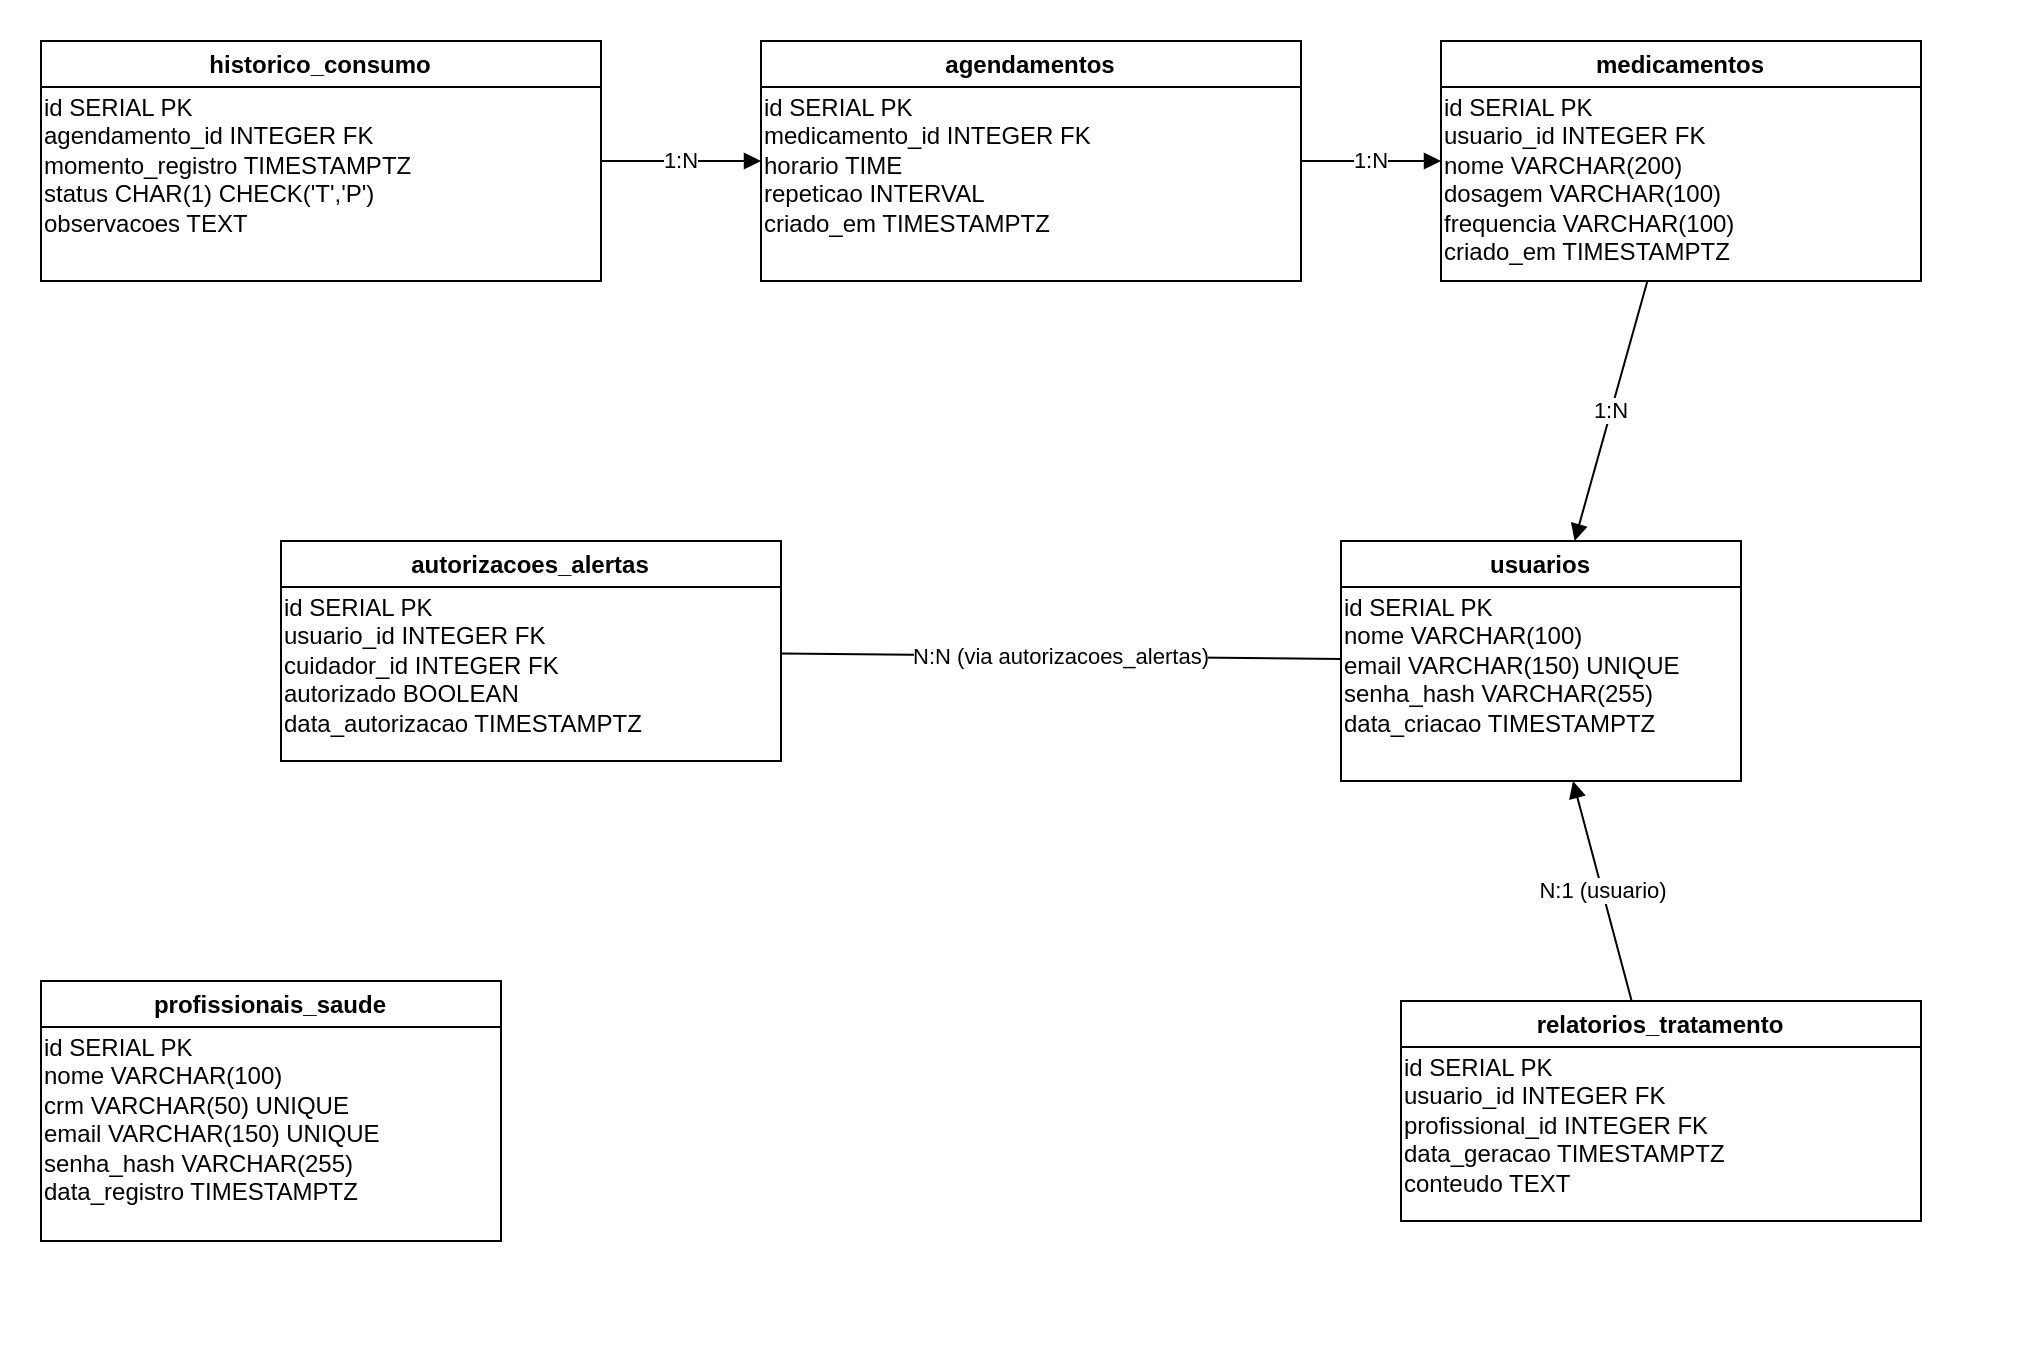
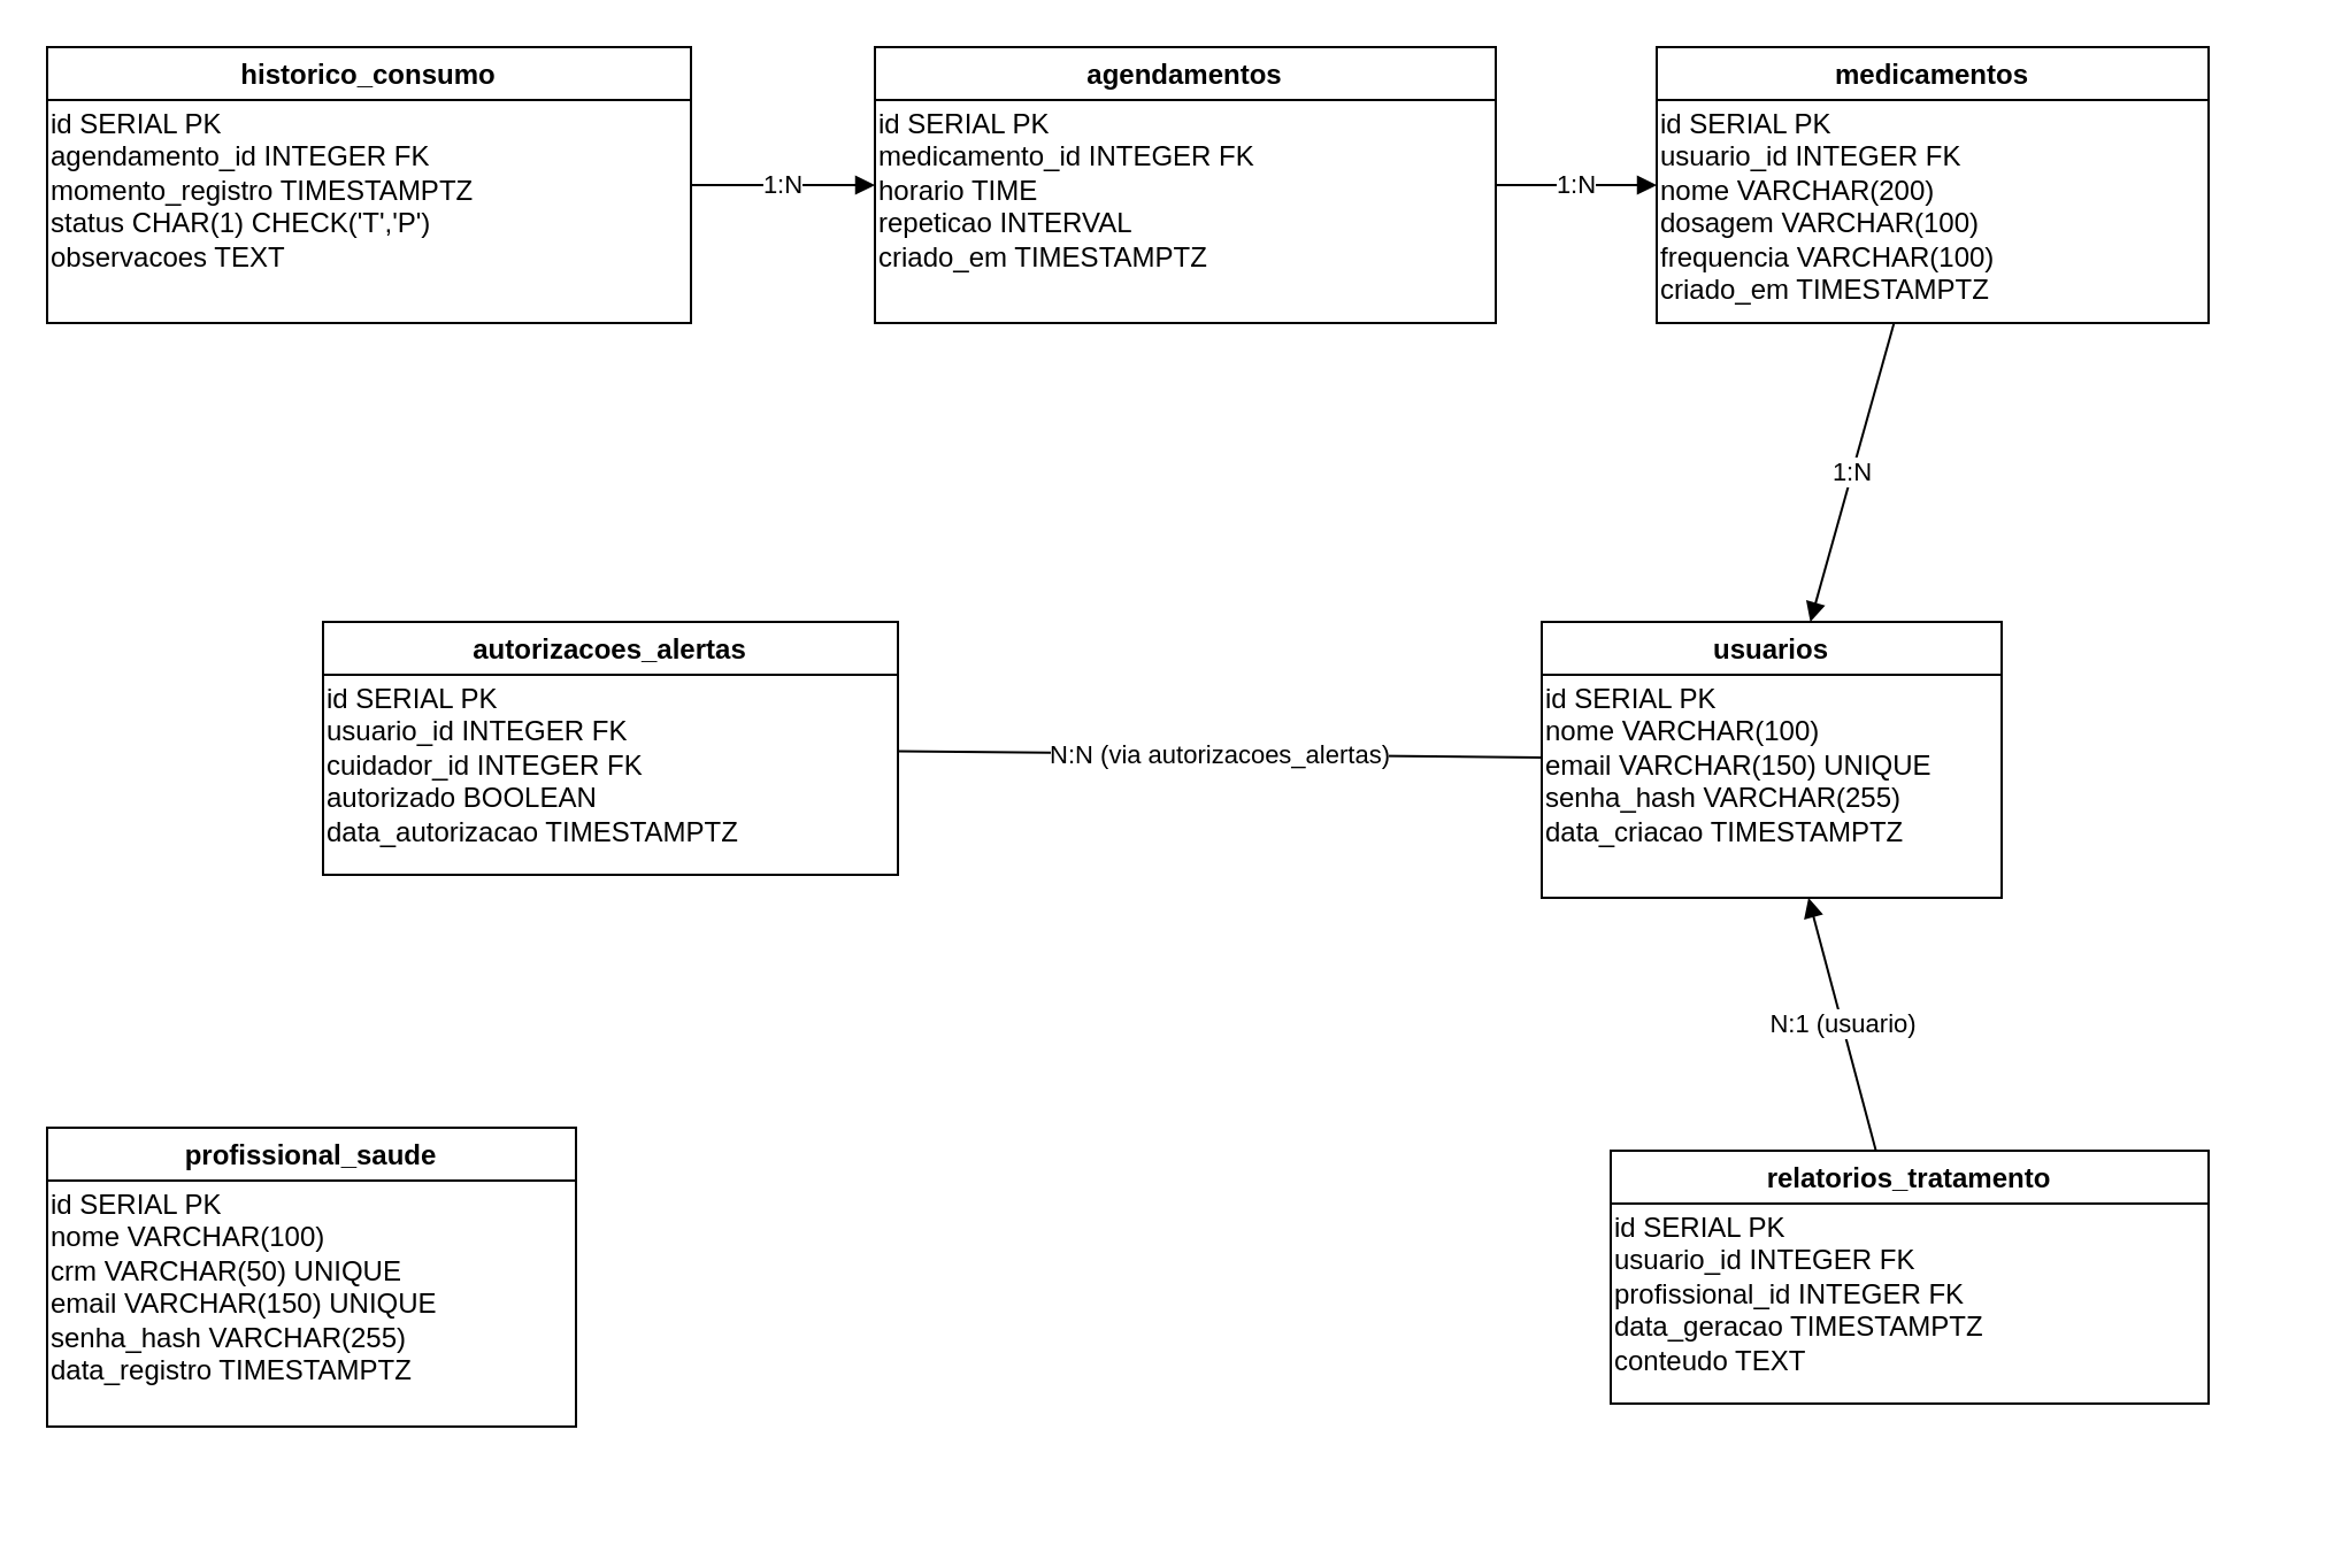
- <mxCell id="4" value="profissionais_saude" style="swimlane" parent="1" vertex="1"><mxGeometry x="20" y="490" width="230" height="130" as="geometry" /></mxCell>
+ <mxCell id="4" value="profissional_saude" style="swimlane" parent="1" vertex="1"><mxGeometry x="20" y="490" width="230" height="130" as="geometry" /></mxCell>
